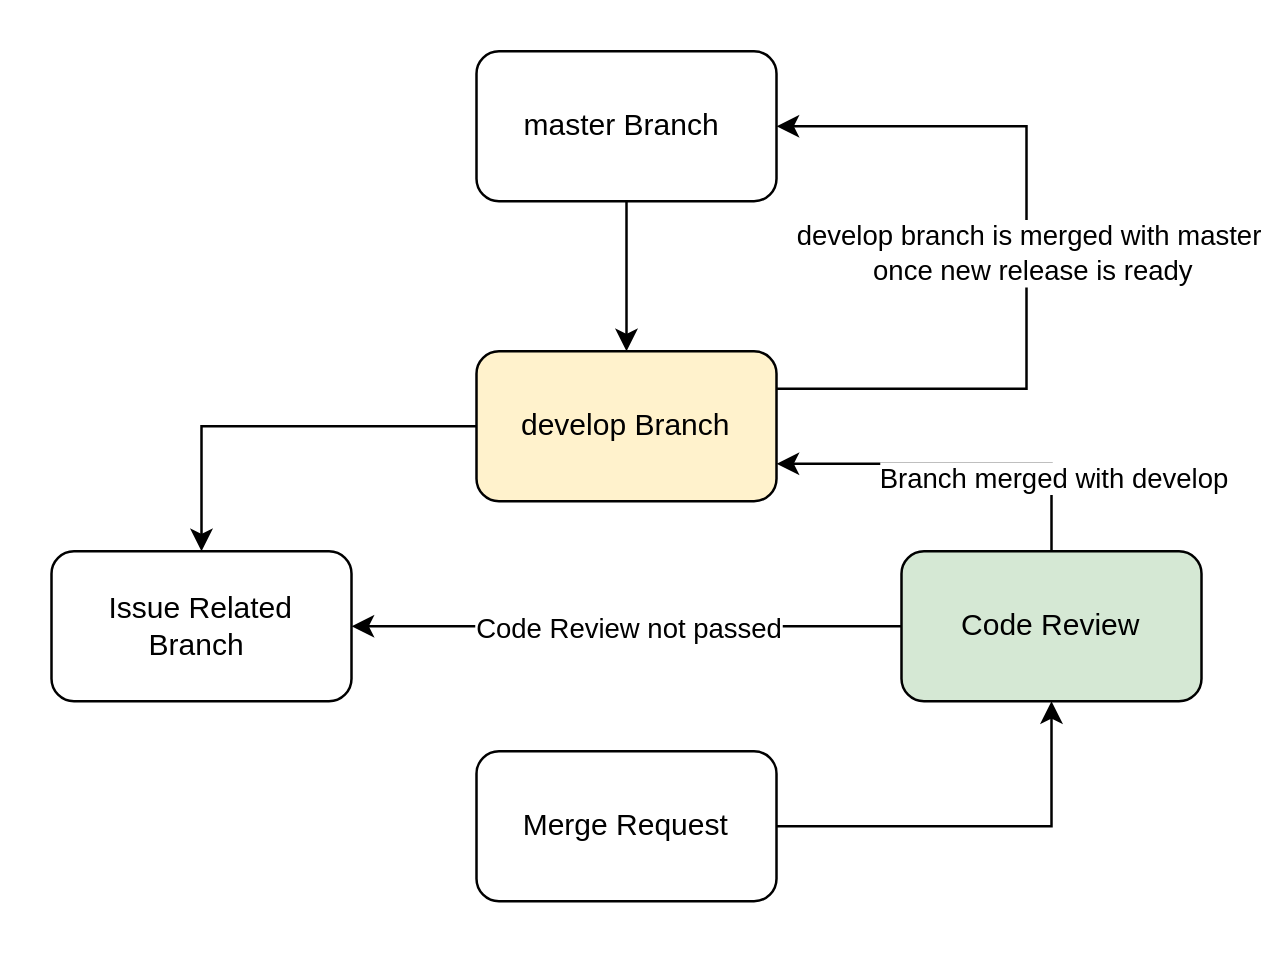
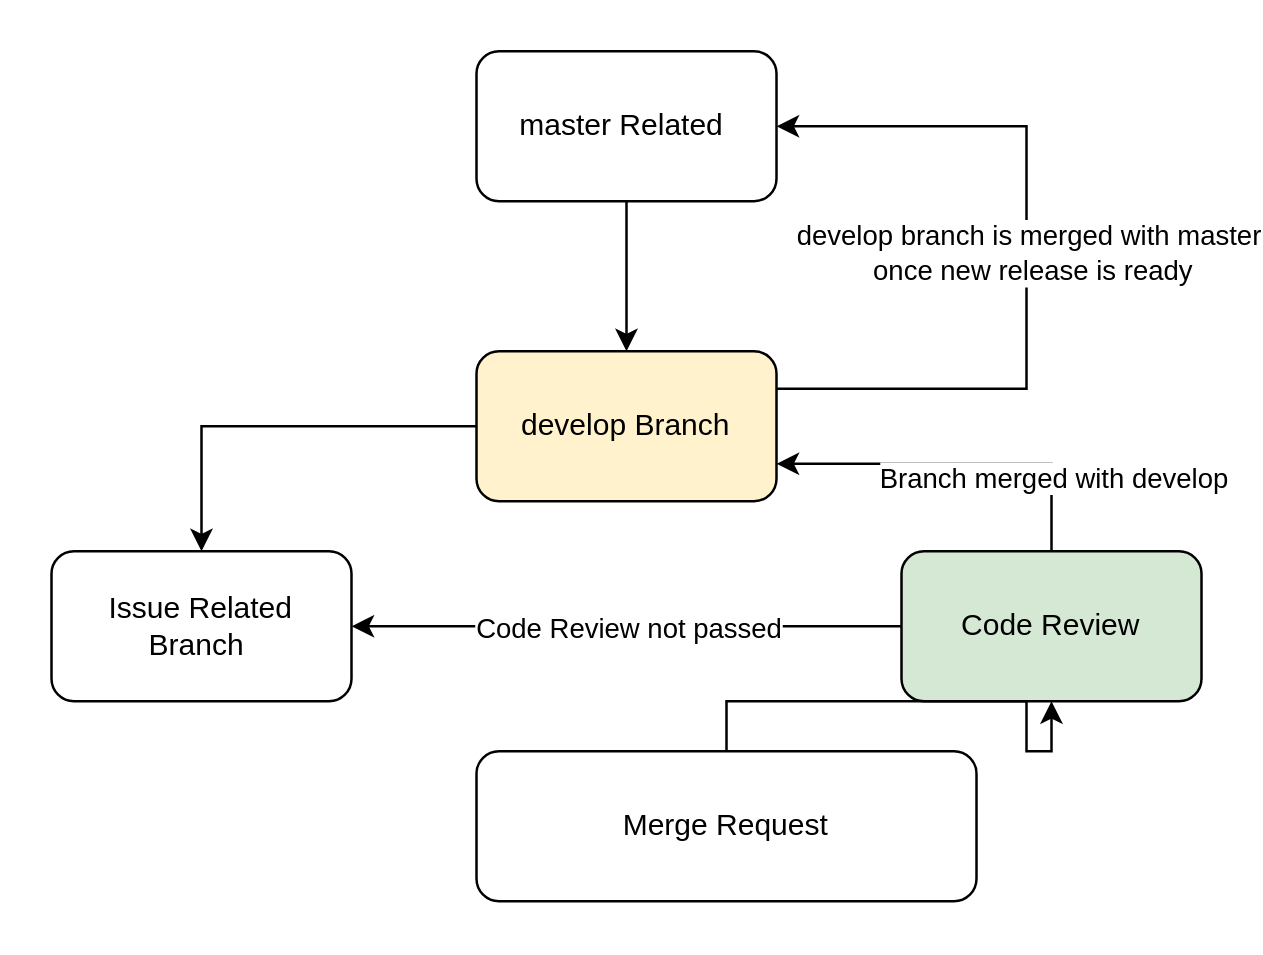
- <mxCell id="3" value="master Branch&amp;nbsp;" style="rounded=1;whiteSpace=wrap;html=1;" vertex="1" parent="1"><mxGeometry x="190" y="20" width="120" height="60" as="geometry" /></mxCell>
+ <mxCell id="3" value="master Related&amp;nbsp;" style="rounded=1;whiteSpace=wrap;html=1;" vertex="1" parent="1"><mxGeometry x="190" y="20" width="120" height="60" as="geometry" /></mxCell>
- <mxCell id="10" value="Merge Request" style="rounded=1;whiteSpace=wrap;html=1;" vertex="1" parent="1"><mxGeometry x="190" y="300" width="120" height="60" as="geometry" /></mxCell>
+ <mxCell id="10" value="Merge Request" style="rounded=1;whiteSpace=wrap;html=1;" vertex="1" parent="1"><mxGeometry x="190" y="300" width="200" height="60" as="geometry" /></mxCell>
